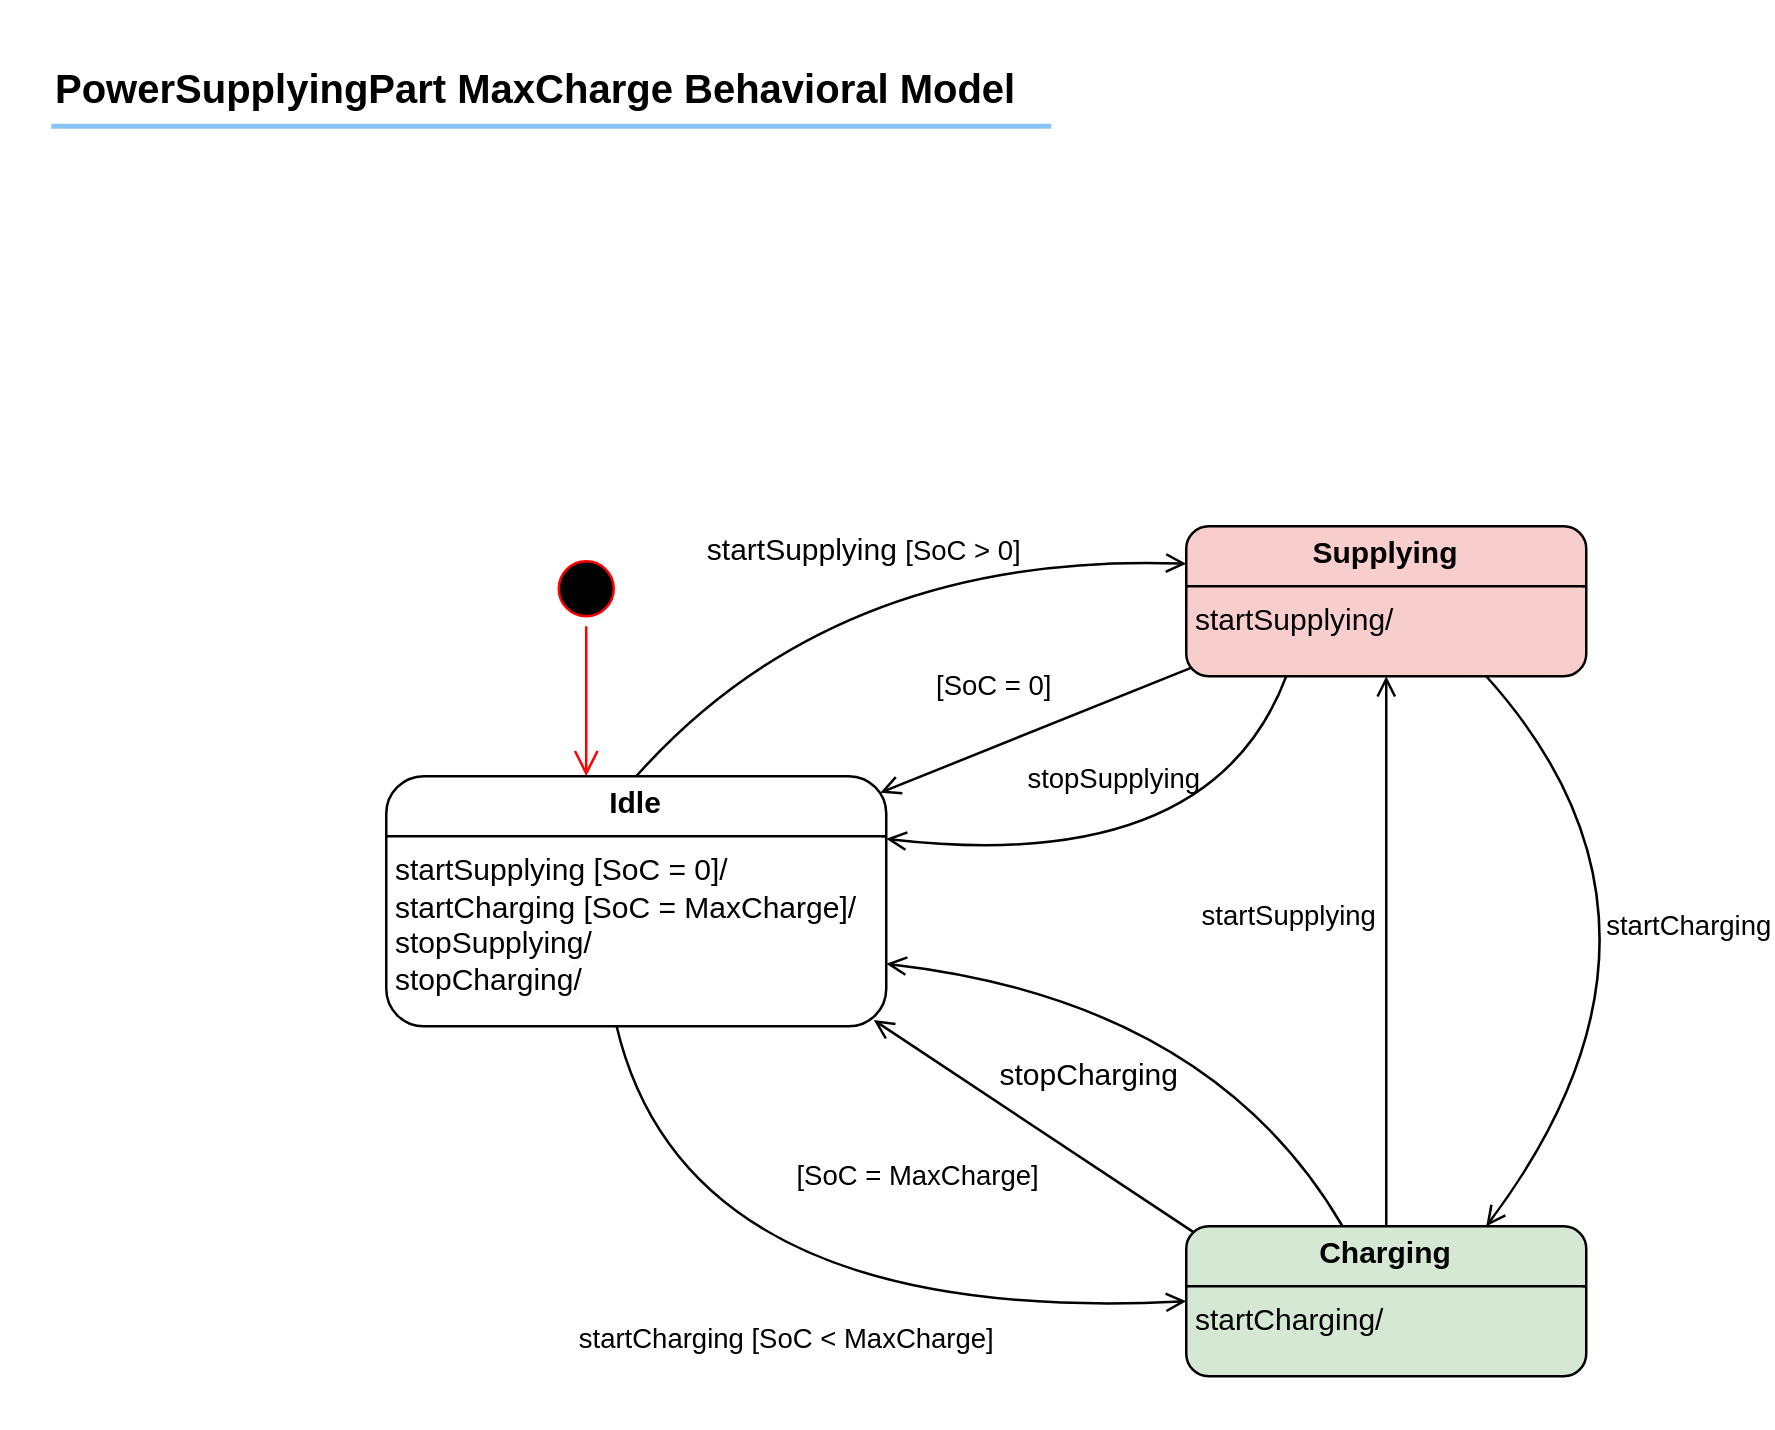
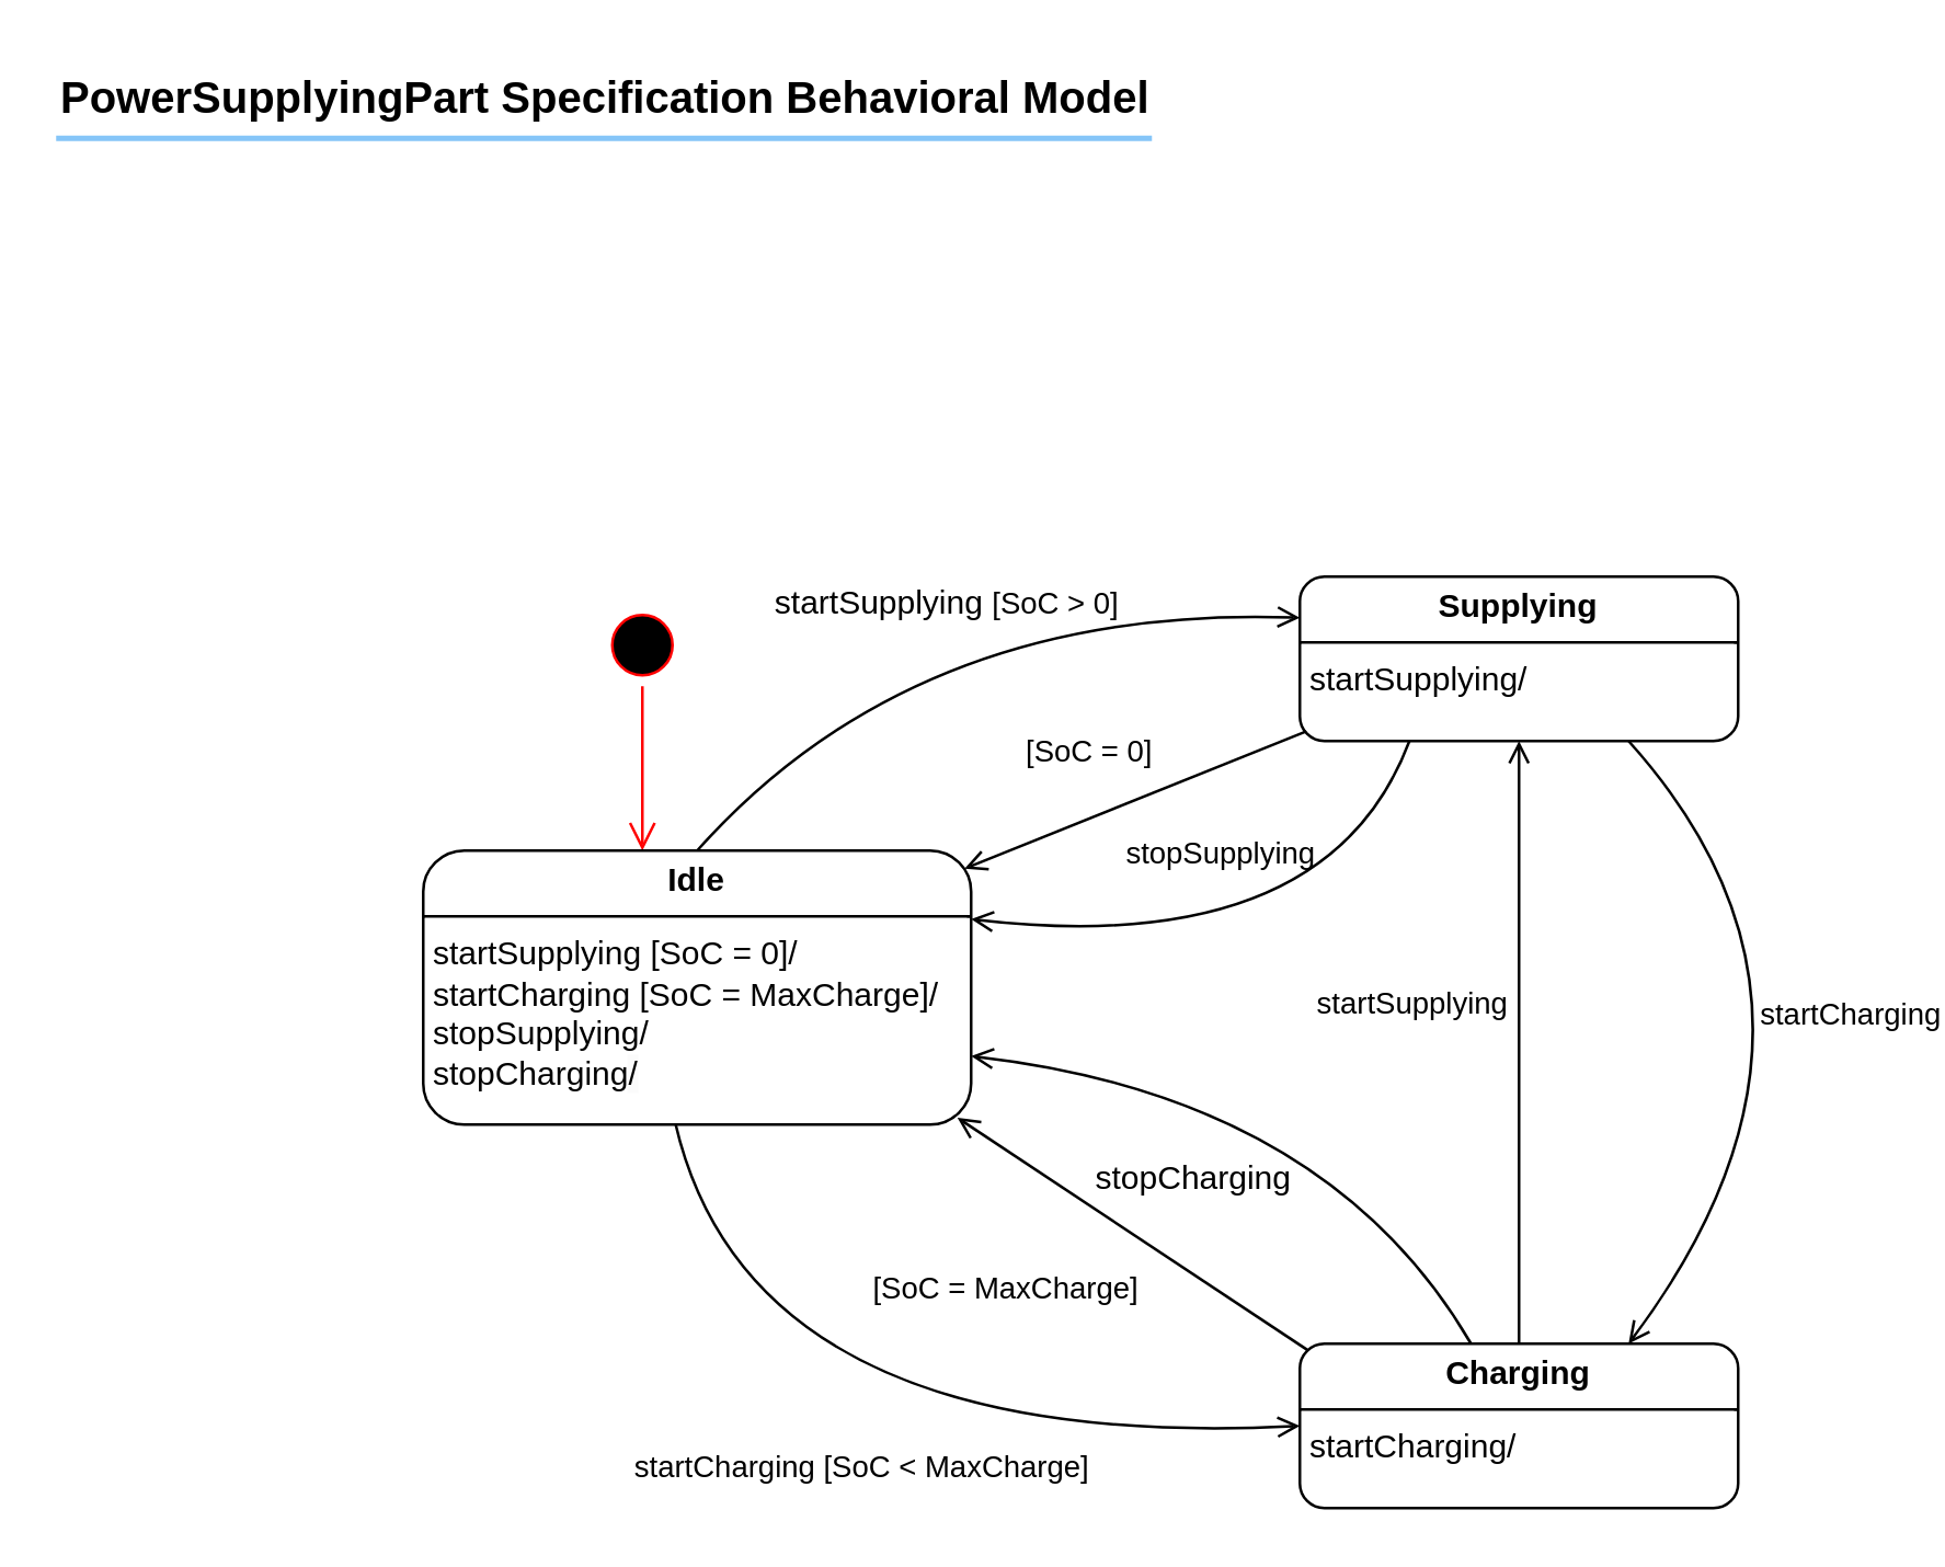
- <mxCell id="2" value="&lt;b&gt;PowerSupplyingPart MaxCharge Behavioral Model&lt;/b&gt;" style="text;fontSize=16;verticalAlign=middle;strokeColor=none;fillColor=none;whiteSpace=wrap;html=1;" vertex="1" parent="1"><mxGeometry x="20" y="20" width="430" height="30" as="geometry" /></mxCell>
+ <mxCell id="2" value="&lt;b&gt;PowerSupplyingPart Specification Behavioral Model&lt;/b&gt;" style="text;fontSize=16;verticalAlign=middle;strokeColor=none;fillColor=none;whiteSpace=wrap;html=1;" vertex="1" parent="1"><mxGeometry x="20" y="20" width="430" height="30" as="geometry" /></mxCell>
- <mxCell id="14" value="&lt;p style=&quot;margin:0px;margin-top:4px;text-align:center;&quot;&gt;&lt;b&gt;Supplying&lt;/b&gt;&lt;/p&gt;&lt;hr size=&quot;1&quot; style=&quot;border-style:solid;&quot;&gt;&lt;p style=&quot;margin:0px;margin-left:4px;&quot;&gt;startSupplying/&lt;/p&gt;&lt;p style=&quot;margin:0px;margin-left:4px;&quot;&gt;&lt;br&gt;&lt;/p&gt;&lt;p style=&quot;margin:0px;margin-left:4px;&quot;&gt;&lt;br&gt;&lt;/p&gt;" style="verticalAlign=top;align=left;overflow=fill;html=1;whiteSpace=wrap;rounded=1;fillColor=#f8cecc;" vertex="1" parent="1"><mxGeometry x="474" y="210" width="160" height="60" as="geometry" /></mxCell>
+ <mxCell id="14" value="&lt;p style=&quot;margin:0px;margin-top:4px;text-align:center;&quot;&gt;&lt;b&gt;Supplying&lt;/b&gt;&lt;/p&gt;&lt;hr size=&quot;1&quot; style=&quot;border-style:solid;&quot;&gt;&lt;p style=&quot;margin:0px;margin-left:4px;&quot;&gt;startSupplying/&lt;/p&gt;&lt;p style=&quot;margin:0px;margin-left:4px;&quot;&gt;&lt;br&gt;&lt;/p&gt;&lt;p style=&quot;margin:0px;margin-left:4px;&quot;&gt;&lt;br&gt;&lt;/p&gt;" style="verticalAlign=top;align=left;overflow=fill;html=1;whiteSpace=wrap;rounded=1;" vertex="1" parent="1"><mxGeometry x="474" y="210" width="160" height="60" as="geometry" /></mxCell>
- <mxCell id="21" value="&lt;p style=&quot;margin:0px;margin-top:4px;text-align:center;&quot;&gt;&lt;b&gt;Charging&lt;/b&gt;&lt;/p&gt;&lt;hr size=&quot;1&quot; style=&quot;border-style:solid;&quot;&gt;&lt;p style=&quot;margin: 0px 0px 0px 4px;&quot;&gt;startCharging/&lt;/p&gt;&lt;div&gt;&lt;p style=&quot;margin: 0px 0px 0px 4px;&quot;&gt;&lt;br&gt;&lt;/p&gt;&lt;/div&gt;&lt;p style=&quot;margin: 0px 0px 0px 4px;&quot;&gt;&lt;br&gt;&lt;/p&gt;" style="verticalAlign=top;align=left;overflow=fill;html=1;whiteSpace=wrap;rounded=1;fillColor=#d5e8d4;" vertex="1" parent="1"><mxGeometry x="474" y="490" width="160" height="60" as="geometry" /></mxCell>
+ <mxCell id="21" value="&lt;p style=&quot;margin:0px;margin-top:4px;text-align:center;&quot;&gt;&lt;b&gt;Charging&lt;/b&gt;&lt;/p&gt;&lt;hr size=&quot;1&quot; style=&quot;border-style:solid;&quot;&gt;&lt;p style=&quot;margin: 0px 0px 0px 4px;&quot;&gt;startCharging/&lt;/p&gt;&lt;div&gt;&lt;p style=&quot;margin: 0px 0px 0px 4px;&quot;&gt;&lt;br&gt;&lt;/p&gt;&lt;/div&gt;&lt;p style=&quot;margin: 0px 0px 0px 4px;&quot;&gt;&lt;br&gt;&lt;/p&gt;" style="verticalAlign=top;align=left;overflow=fill;html=1;whiteSpace=wrap;rounded=1;" vertex="1" parent="1"><mxGeometry x="474" y="490" width="160" height="60" as="geometry" /></mxCell>
